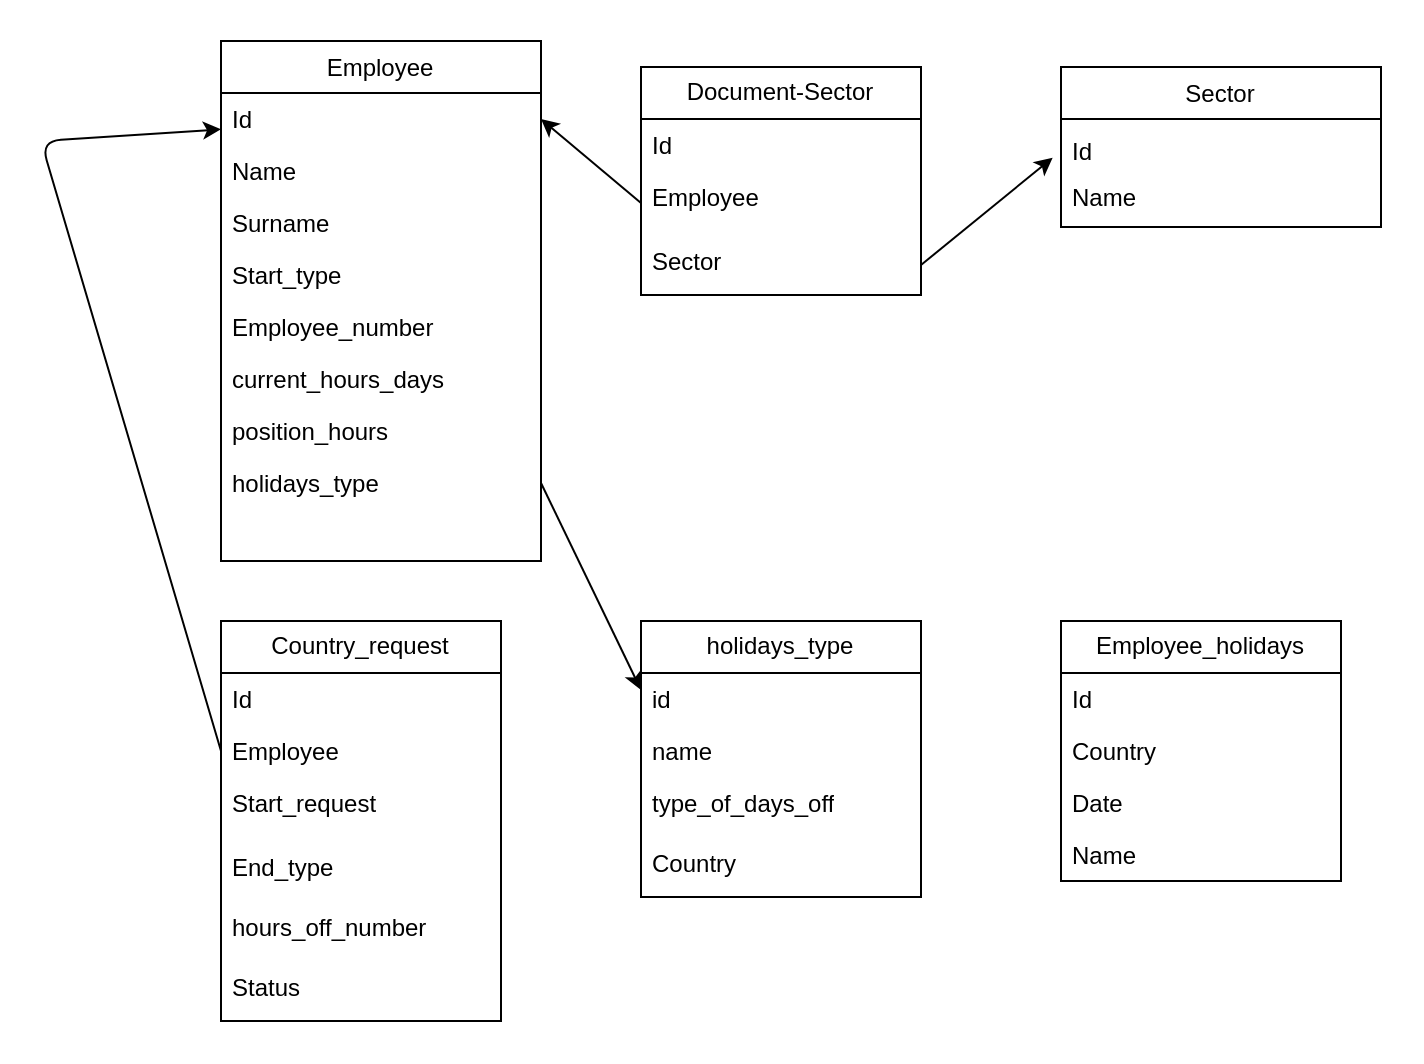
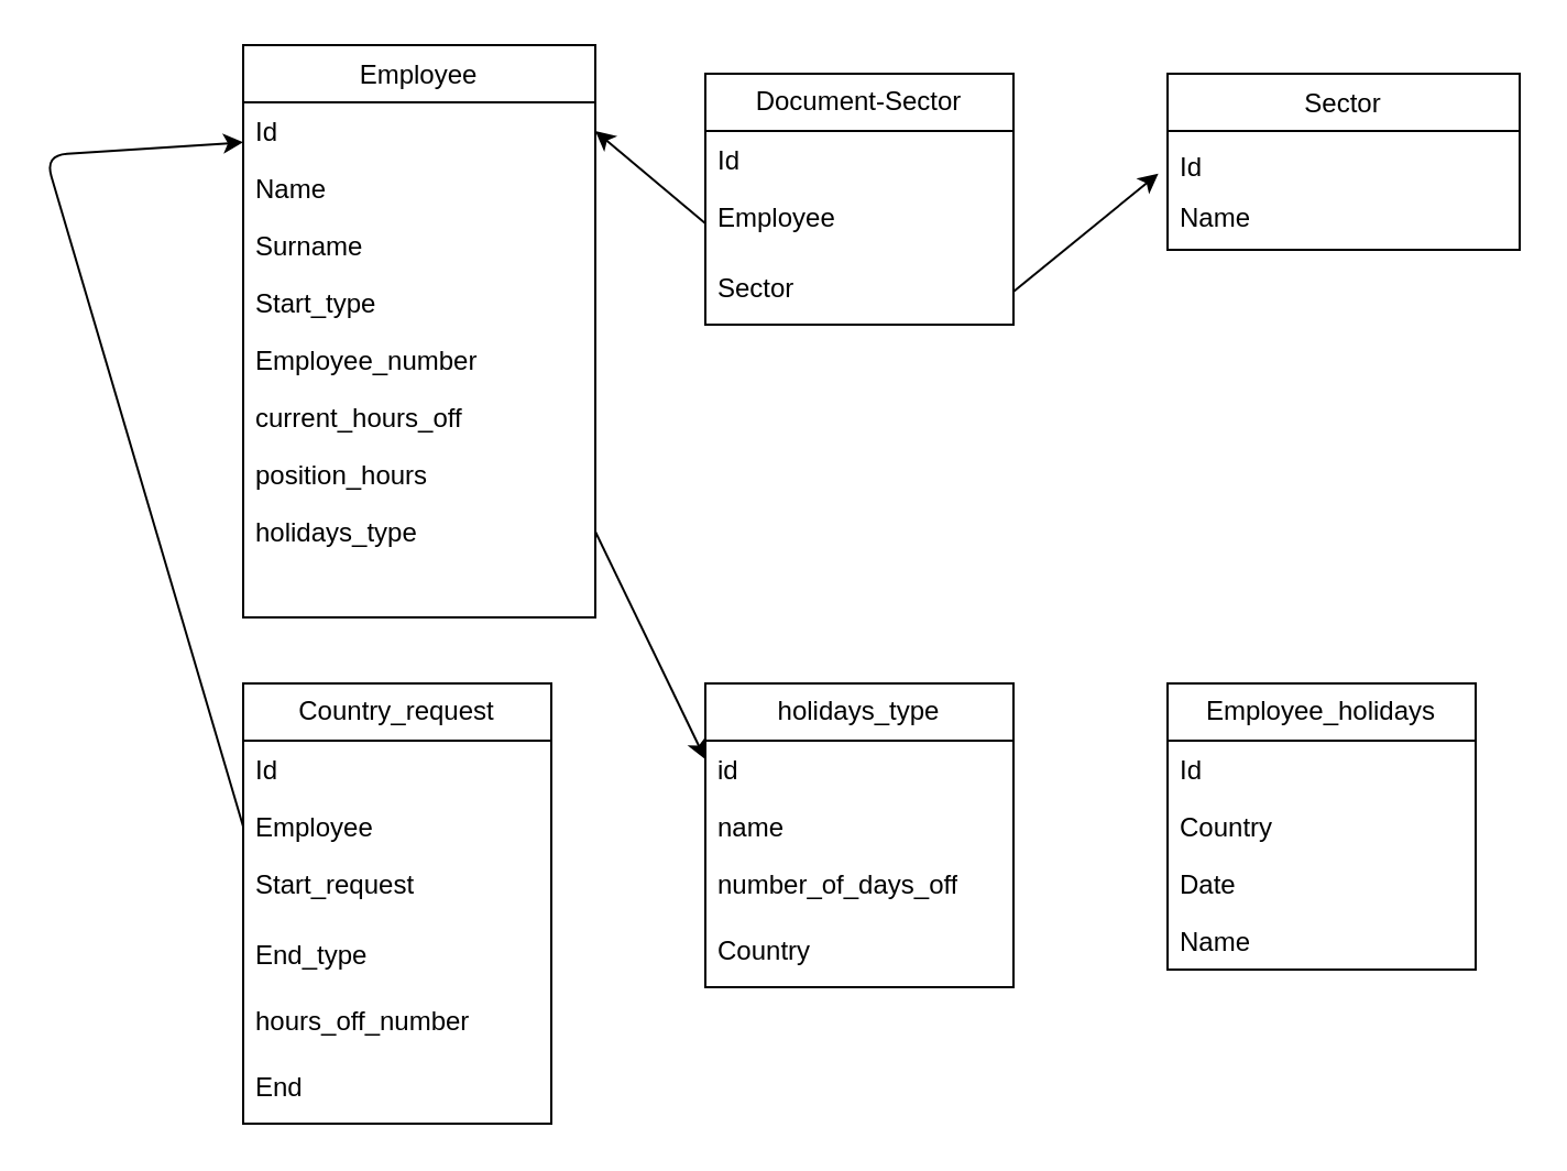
- <mxCell id="11" value="current_hours_days" style="text;align=left;verticalAlign=top;spacingLeft=4;spacingRight=4;overflow=hidden;rotatable=0;points=[[0,0.5],[1,0.5]];portConstraint=eastwest;rounded=0;shadow=0;html=0;" vertex="1" parent="5"><mxGeometry y="156" width="160" height="26" as="geometry" /></mxCell>
+ <mxCell id="11" value="current_hours_off" style="text;align=left;verticalAlign=top;spacingLeft=4;spacingRight=4;overflow=hidden;rotatable=0;points=[[0,0.5],[1,0.5]];portConstraint=eastwest;rounded=0;shadow=0;html=0;" vertex="1" parent="5"><mxGeometry y="156" width="160" height="26" as="geometry" /></mxCell>
- <mxCell id="24" value="type_of_days_off" style="text;strokeColor=none;fillColor=none;align=left;verticalAlign=top;spacingLeft=4;spacingRight=4;overflow=hidden;rotatable=0;points=[[0,0.5],[1,0.5]];portConstraint=eastwest;whiteSpace=wrap;html=1;" parent="21" vertex="1"><mxGeometry y="78" width="140" height="30" as="geometry" /></mxCell>
+ <mxCell id="24" value="number_of_days_off" style="text;strokeColor=none;fillColor=none;align=left;verticalAlign=top;spacingLeft=4;spacingRight=4;overflow=hidden;rotatable=0;points=[[0,0.5],[1,0.5]];portConstraint=eastwest;whiteSpace=wrap;html=1;" parent="21" vertex="1"><mxGeometry y="78" width="140" height="30" as="geometry" /></mxCell>
- <mxCell id="20" value="Status" style="text;strokeColor=none;fillColor=none;align=left;verticalAlign=top;spacingLeft=4;spacingRight=4;overflow=hidden;rotatable=0;points=[[0,0.5],[1,0.5]];portConstraint=eastwest;whiteSpace=wrap;html=1;" vertex="1" parent="14"><mxGeometry y="170" width="140" height="30" as="geometry" /></mxCell>
+ <mxCell id="20" value="End" style="text;strokeColor=none;fillColor=none;align=left;verticalAlign=top;spacingLeft=4;spacingRight=4;overflow=hidden;rotatable=0;points=[[0,0.5],[1,0.5]];portConstraint=eastwest;whiteSpace=wrap;html=1;" vertex="1" parent="14"><mxGeometry y="170" width="140" height="30" as="geometry" /></mxCell>
